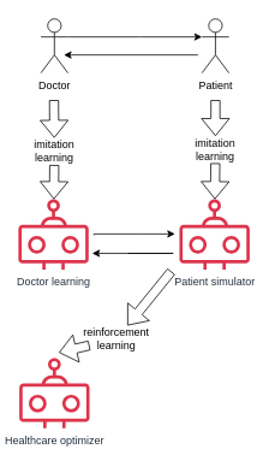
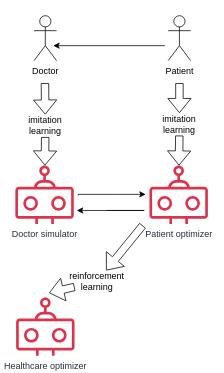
- <mxCell id="2" style="edgeStyle=orthogonalEdgeStyle;rounded=0;orthogonalLoop=1;jettySize=auto;html=1;" edge="1" parent="1" source="3" target="5"><mxGeometry relative="1" as="geometry"><Array as="points"><mxPoint x="155" y="40" /><mxPoint x="155" y="40" /></Array></mxGeometry></mxCell>
- <mxCell id="7" value="Doctor learning" style="sketch=0;outlineConnect=0;fontColor=#232F3E;gradientColor=none;fillColor=#DD344C;strokeColor=none;dashed=0;verticalLabelPosition=bottom;verticalAlign=top;align=center;html=1;fontSize=12;fontStyle=0;aspect=fixed;pointerEvents=1;shape=mxgraph.aws4.waf_bot;" vertex="1" parent="1"><mxGeometry x="20" y="220" width="78" height="78" as="geometry" /></mxCell>
+ <mxCell id="7" value="Doctor simulator" style="sketch=0;outlineConnect=0;fontColor=#232F3E;gradientColor=none;fillColor=#DD344C;strokeColor=none;dashed=0;verticalLabelPosition=bottom;verticalAlign=top;align=center;html=1;fontSize=12;fontStyle=0;aspect=fixed;pointerEvents=1;shape=mxgraph.aws4.waf_bot;" vertex="1" parent="1"><mxGeometry x="20" y="220" width="78" height="78" as="geometry" /></mxCell>
- <mxCell id="6" value="Patient simulator" style="sketch=0;outlineConnect=0;fontColor=#232F3E;gradientColor=none;fillColor=#DD344C;strokeColor=none;dashed=0;verticalLabelPosition=bottom;verticalAlign=top;align=center;html=1;fontSize=12;fontStyle=0;aspect=fixed;pointerEvents=1;shape=mxgraph.aws4.waf_bot;" vertex="1" parent="1"><mxGeometry x="199" y="220" width="78" height="78" as="geometry" /></mxCell>
+ <mxCell id="6" value="Patient optimizer" style="sketch=0;outlineConnect=0;fontColor=#232F3E;gradientColor=none;fillColor=#DD344C;strokeColor=none;dashed=0;verticalLabelPosition=bottom;verticalAlign=top;align=center;html=1;fontSize=12;fontStyle=0;aspect=fixed;pointerEvents=1;shape=mxgraph.aws4.waf_bot;" vertex="1" parent="1"><mxGeometry x="199" y="220" width="78" height="78" as="geometry" /></mxCell>
